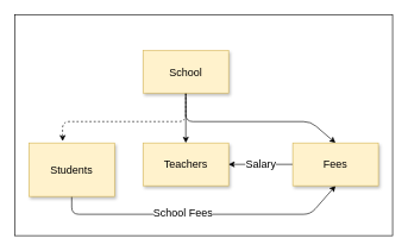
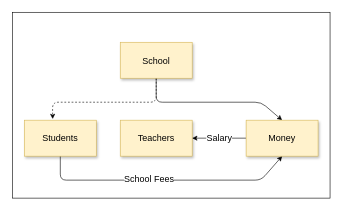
- <mxCell id="3" value="" style="edgeStyle=none;html=1;" parent="1" source="6" target="10" edge="1"><mxGeometry relative="1" as="geometry" /></mxCell>
- <mxCell id="12" value="Fees" style="rounded=0;whiteSpace=wrap;html=1;fillColor=#fff2cc;strokeColor=#d6b656;shadow=1;fontSize=15;" parent="1" vertex="1"><mxGeometry x="410" y="200" width="120" height="60" as="geometry" /></mxCell>
+ <mxCell id="12" value="Money" style="rounded=0;whiteSpace=wrap;html=1;fillColor=#fff2cc;strokeColor=#d6b656;shadow=1;fontSize=15;" parent="1" vertex="1"><mxGeometry x="410" y="200" width="120" height="60" as="geometry" /></mxCell>
- <mxCell id="9" value="Students" style="rounded=0;whiteSpace=wrap;html=1;fillColor=#fff2cc;strokeColor=#d6b656;shadow=1;fontSize=15;" parent="1" vertex="1"><mxGeometry x="40" y="200" width="120" height="75" as="geometry" /></mxCell>
+ <mxCell id="9" value="Students" style="rounded=0;whiteSpace=wrap;html=1;fillColor=#fff2cc;strokeColor=#d6b656;shadow=1;fontSize=15;" parent="1" vertex="1"><mxGeometry x="40" y="200" width="120" height="60" as="geometry" /></mxCell>
